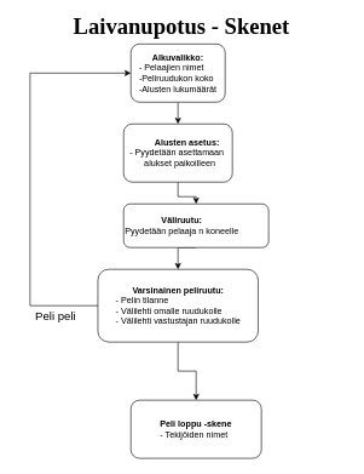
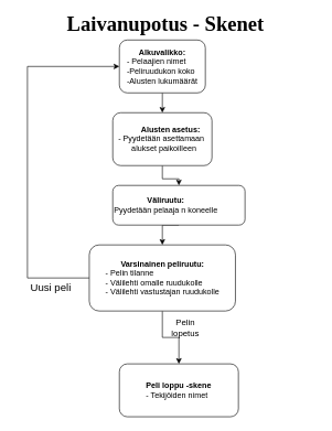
- <mxCell id="13" value="Peli peli" style="text;html=1;strokeColor=none;fillColor=none;align=center;verticalAlign=middle;whiteSpace=wrap;rounded=0;fontFamily=Helvetica;fontSize=16;" vertex="1" parent="1"><mxGeometry x="31" y="420" width="91" height="30" as="geometry" /></mxCell>
+ <mxCell id="13" value="Uusi peli" style="text;html=1;strokeColor=none;fillColor=none;align=center;verticalAlign=middle;whiteSpace=wrap;rounded=0;fontFamily=Helvetica;fontSize=16;" vertex="1" parent="1"><mxGeometry x="31" y="420" width="91" height="30" as="geometry" /></mxCell>
+ <mxCell id="14" value="Pelin lopetus" style="text;html=1;strokeColor=none;fillColor=none;align=center;verticalAlign=middle;whiteSpace=wrap;rounded=0;fontFamily=Helvetica;fontSize=13;" vertex="1" parent="1"><mxGeometry x="250" y="480" width="60" height="30" as="geometry" /></mxCell>
